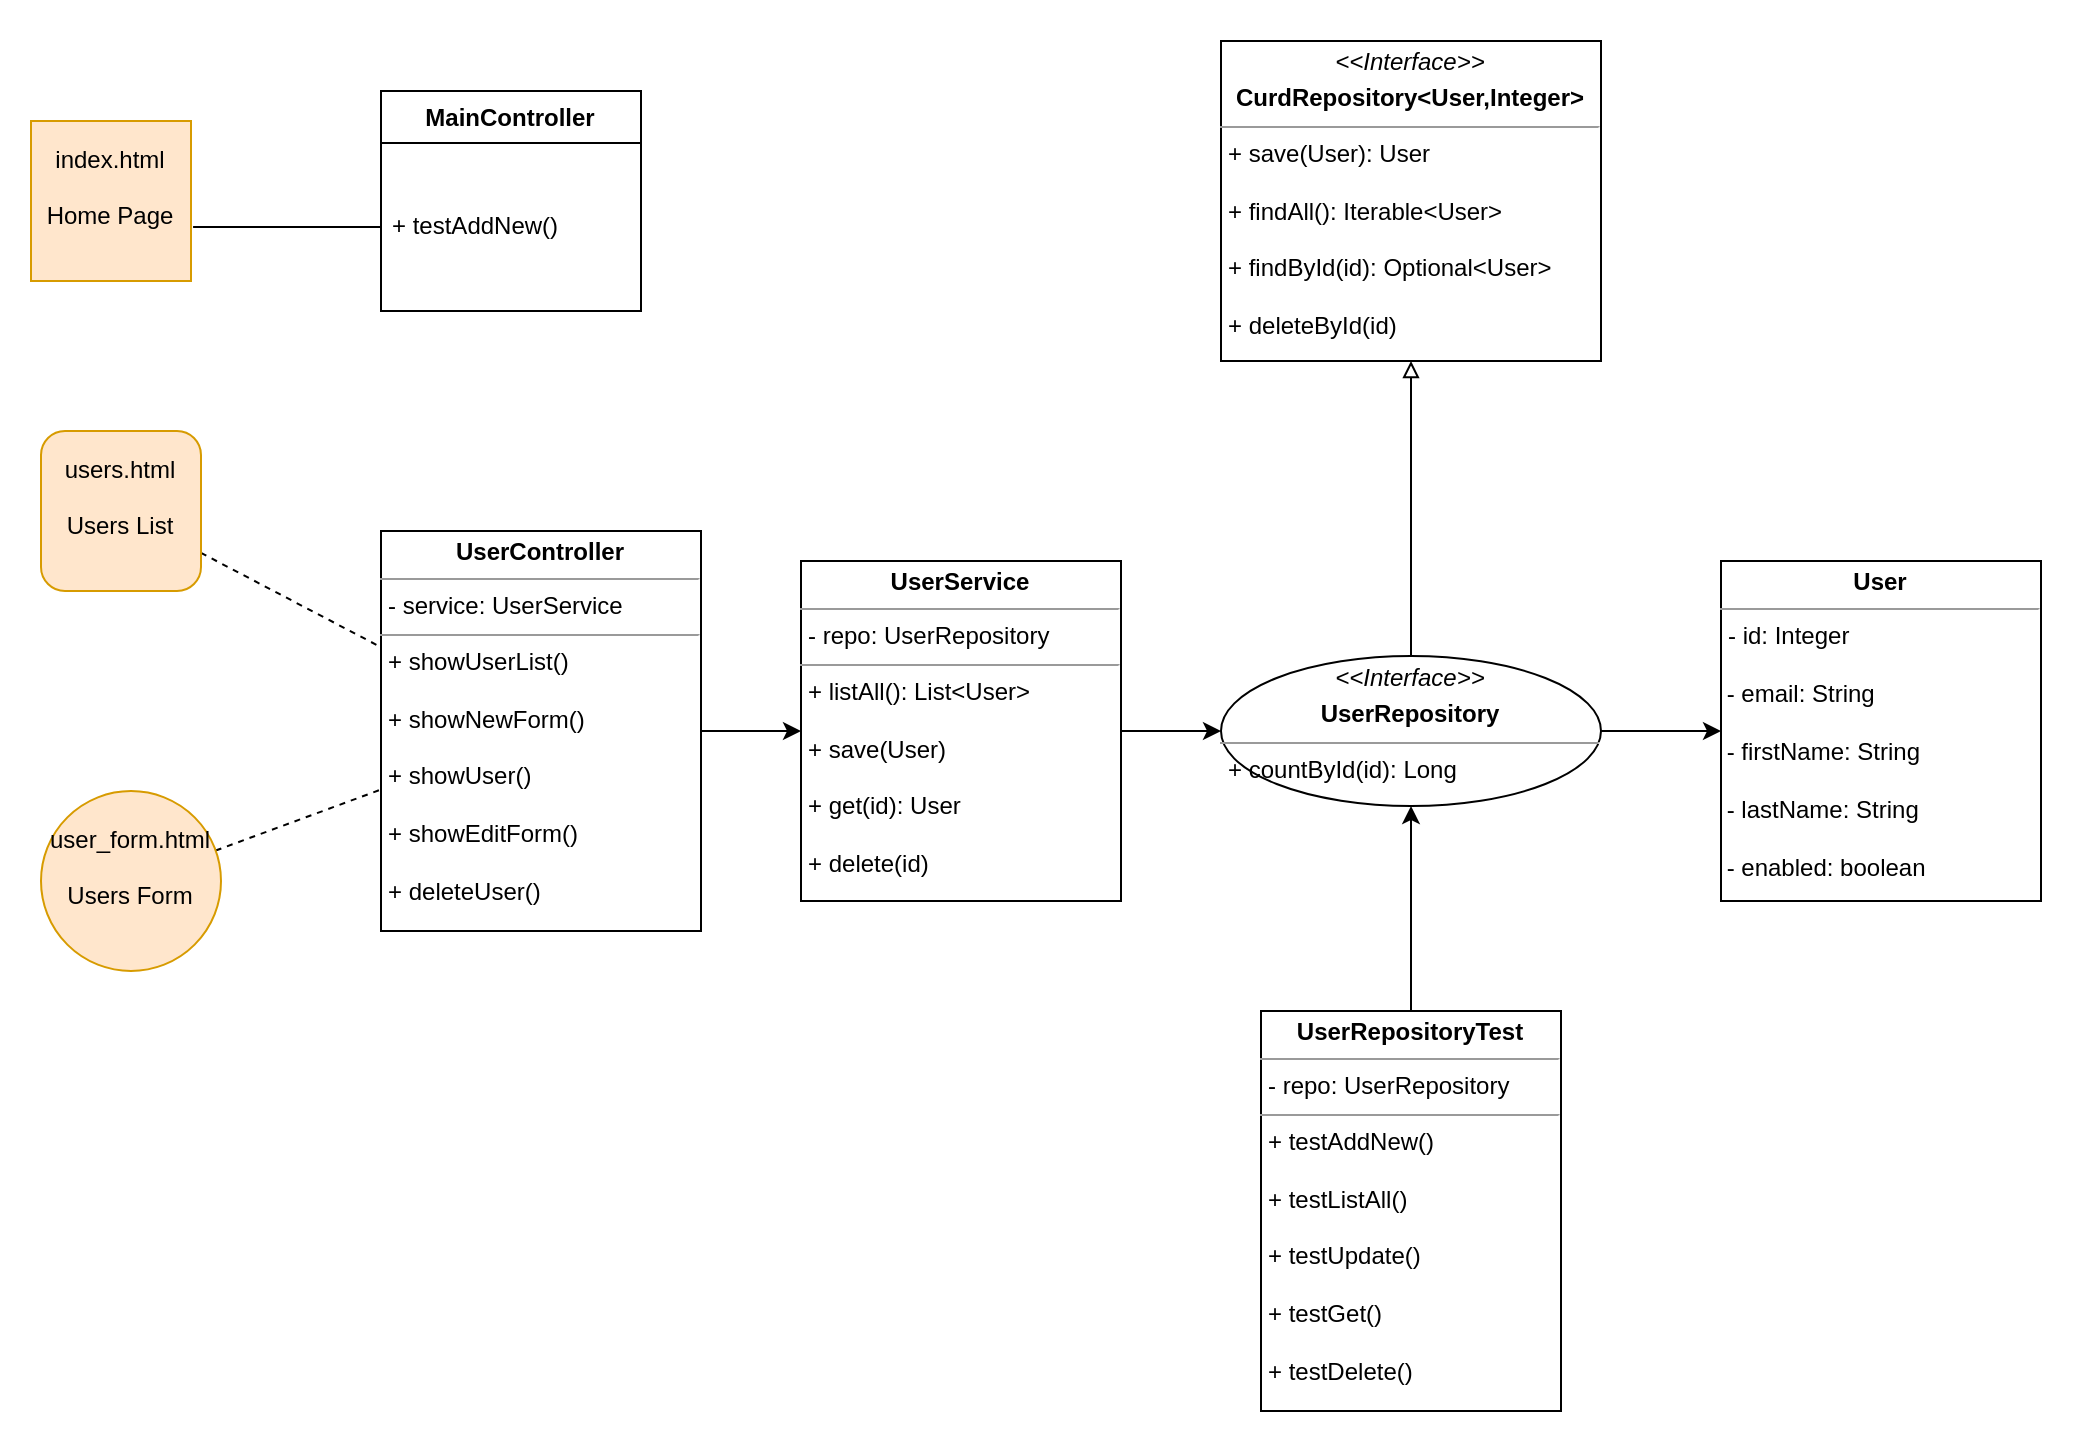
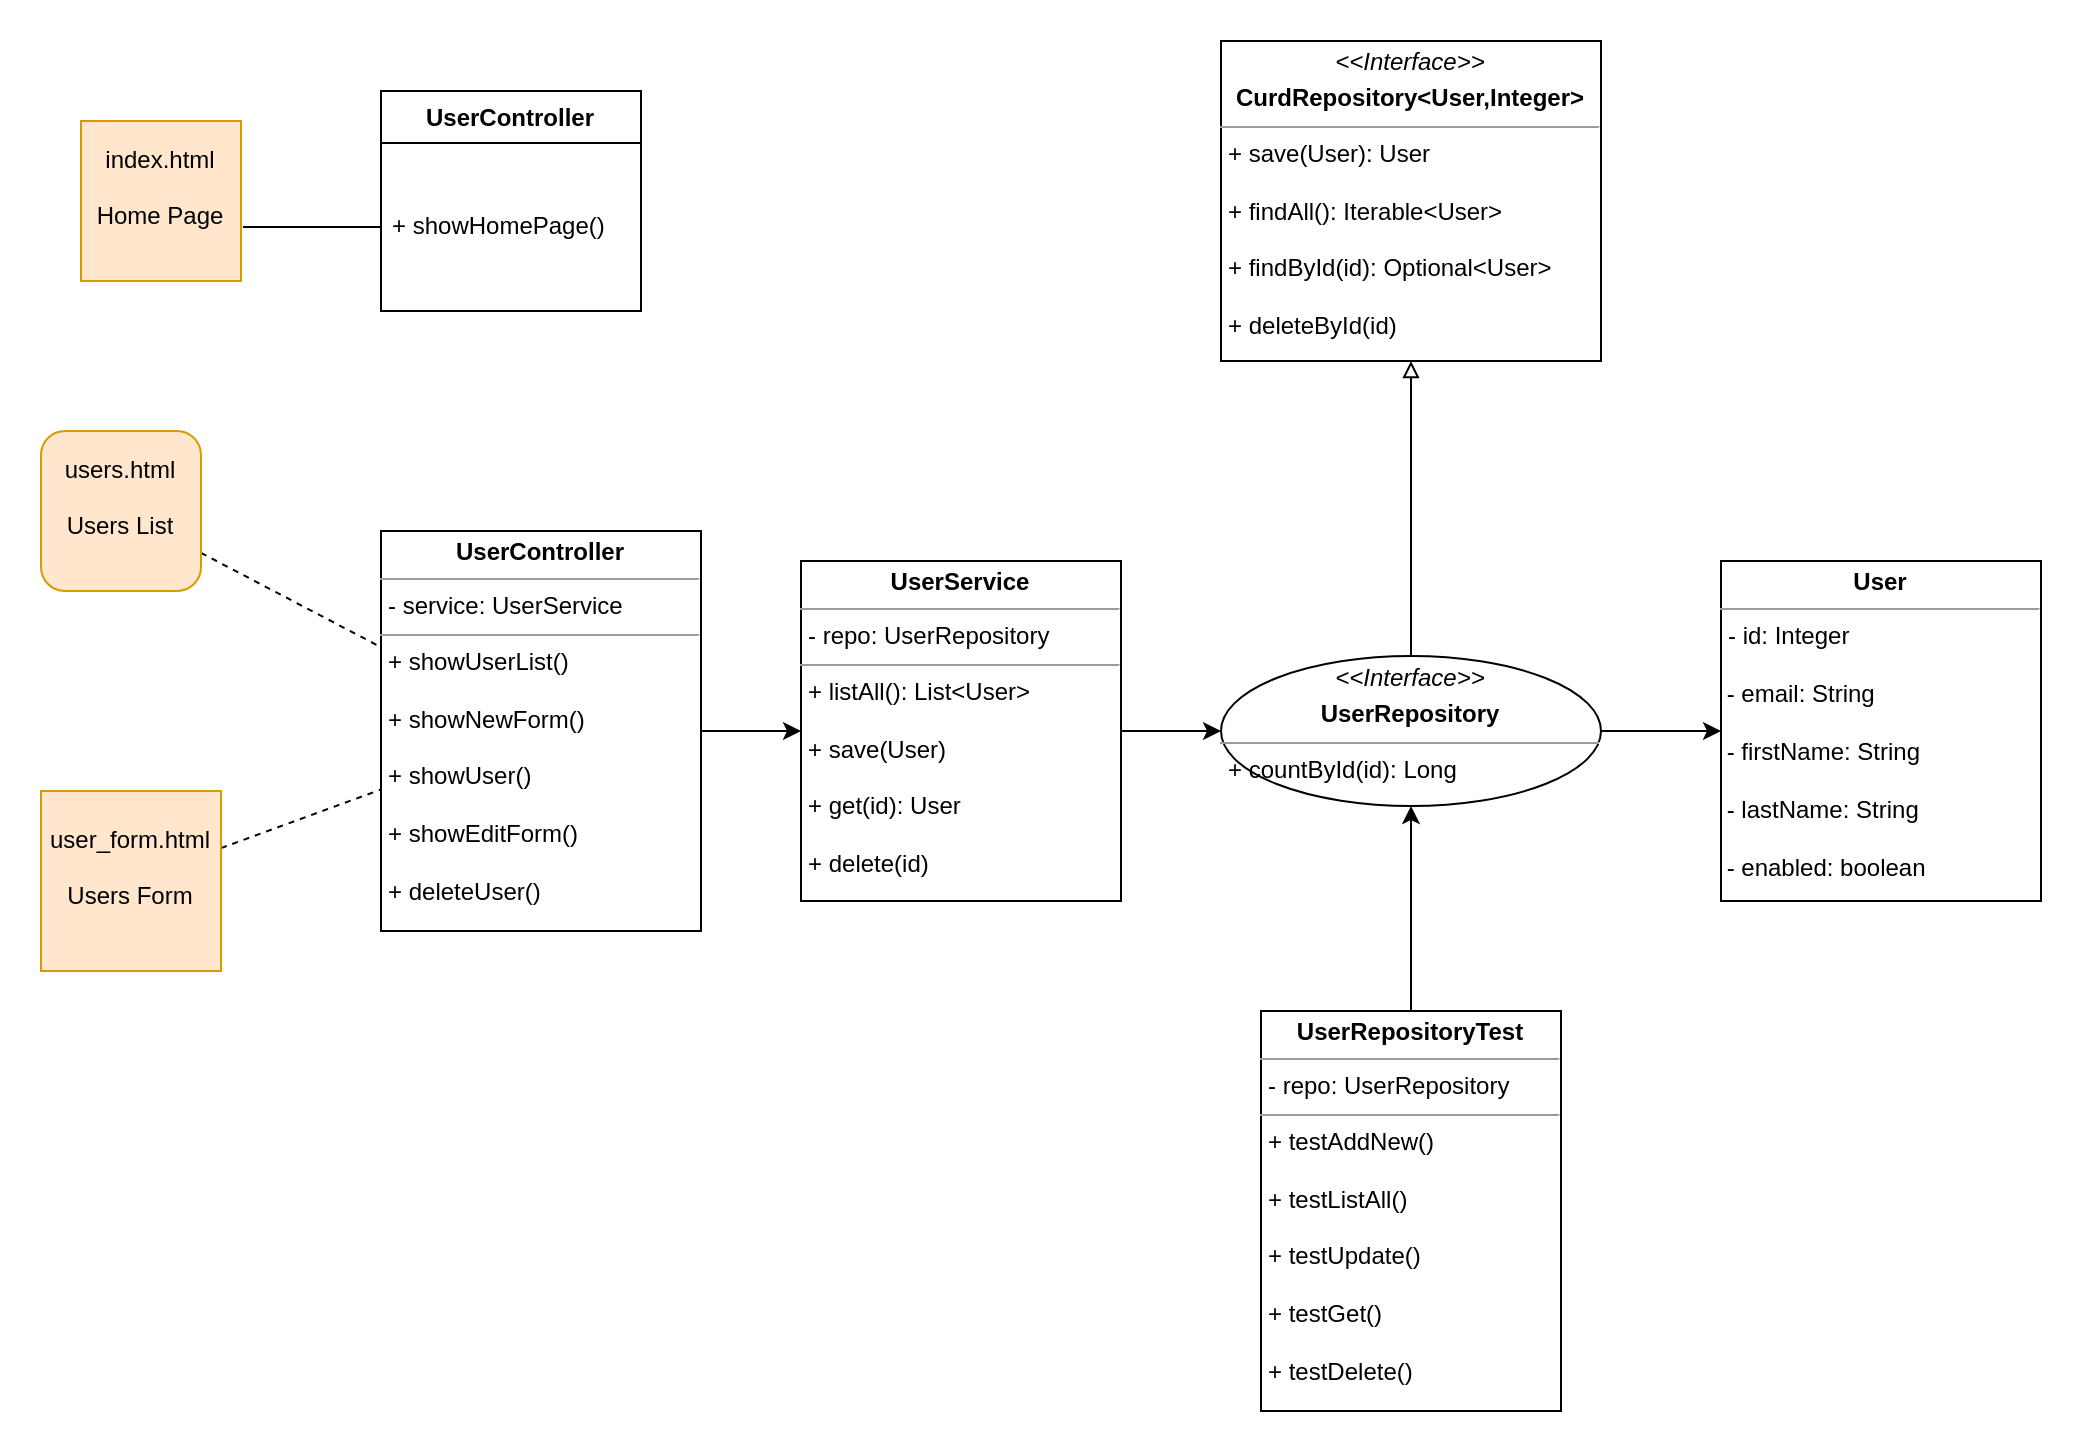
- <mxCell id="2" value="MainController" style="swimlane;fontStyle=1;align=center;verticalAlign=top;childLayout=stackLayout;horizontal=1;startSize=26;horizontalStack=0;resizeParent=1;resizeParentMax=0;resizeLast=0;collapsible=1;marginBottom=0;whiteSpace=wrap;html=1;" vertex="1" parent="1"><mxGeometry x="190" y="45" width="130" height="110" as="geometry" /></mxCell>
+ <mxCell id="2" value="UserController" style="swimlane;fontStyle=1;align=center;verticalAlign=top;childLayout=stackLayout;horizontal=1;startSize=26;horizontalStack=0;resizeParent=1;resizeParentMax=0;resizeLast=0;collapsible=1;marginBottom=0;whiteSpace=wrap;html=1;" vertex="1" parent="1"><mxGeometry x="190" y="45" width="130" height="110" as="geometry" /></mxCell>
- <mxCell id="4" value="index.html&#10;&#10;Home Page&#10;" style="aspect=fixed;labelBackgroundColor=none;fillColor=#ffe6cc;strokeColor=#d79b00;" vertex="1" parent="1"><mxGeometry x="15" y="60" width="80" height="80" as="geometry" /></mxCell>
+ <mxCell id="4" value="index.html&#10;&#10;Home Page&#10;" style="aspect=fixed;labelBackgroundColor=none;fillColor=#ffe6cc;strokeColor=#d79b00;" vertex="1" parent="1"><mxGeometry x="40" y="60" width="80" height="80" as="geometry" /></mxCell>
- <mxCell id="3" value="+ testAddNew()" style="text;strokeColor=none;fillColor=none;align=left;verticalAlign=middle;spacingLeft=4;spacingRight=4;overflow=hidden;rotatable=0;points=[[0,0.5],[1,0.5]];portConstraint=eastwest;whiteSpace=wrap;html=1;" vertex="1" parent="2"><mxGeometry y="26" width="130" height="84" as="geometry" /></mxCell>
+ <mxCell id="3" value="+ showHomePage()" style="text;strokeColor=none;fillColor=none;align=left;verticalAlign=middle;spacingLeft=4;spacingRight=4;overflow=hidden;rotatable=0;points=[[0,0.5],[1,0.5]];portConstraint=eastwest;whiteSpace=wrap;html=1;" vertex="1" parent="2"><mxGeometry y="26" width="130" height="84" as="geometry" /></mxCell>
- <mxCell id="11" value="user_form.html&#10;&#10;Users Form&#10;" style="ellipse;aspect=fixed;labelBackgroundColor=none;fillColor=#ffe6cc;strokeColor=#d79b00;" vertex="1" parent="1"><mxGeometry x="20" y="395" width="90" height="90" as="geometry" /></mxCell>
+ <mxCell id="11" value="user_form.html&#10;&#10;Users Form&#10;" style="aspect=fixed;labelBackgroundColor=none;fillColor=#ffe6cc;strokeColor=#d79b00;" vertex="1" parent="1"><mxGeometry x="20" y="395" width="90" height="90" as="geometry" /></mxCell>
